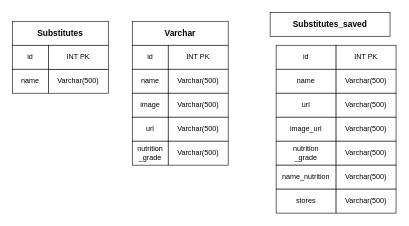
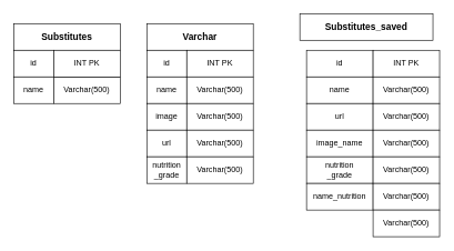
- <mxCell id="22" value="image_url" style="rounded=0;whiteSpace=wrap;html=1;" vertex="1" parent="1"><mxGeometry x="460" y="195" width="100" height="40" as="geometry" /></mxCell>
+ <mxCell id="22" value="image_name" style="rounded=0;whiteSpace=wrap;html=1;" vertex="1" parent="1"><mxGeometry x="460" y="195" width="100" height="40" as="geometry" /></mxCell>
- <mxCell id="31" value="stores" style="rounded=0;whiteSpace=wrap;html=1;align=center;" vertex="1" parent="1"><mxGeometry x="460" y="315" width="100" height="40" as="geometry" /></mxCell>
